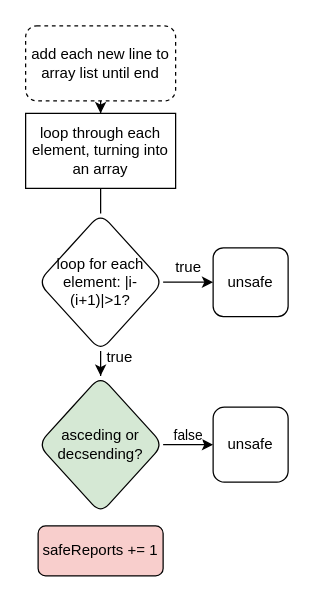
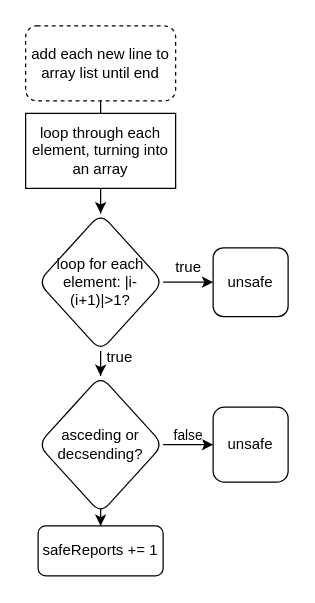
- <mxCell id="2" value="" style="edgeStyle=orthogonalEdgeStyle;rounded=0;orthogonalLoop=1;jettySize=auto;html=1;" edge="1" parent="1" source="3" target="5"><mxGeometry relative="1" as="geometry" /></mxCell>
+ <mxCell id="2" value="" style="edgeStyle=orthogonalEdgeStyle;rounded=0;orthogonalLoop=1;jettySize=auto;html=1;endArrow=none;" edge="1" parent="1" source="3" target="5"><mxGeometry relative="1" as="geometry" /></mxCell>
- <mxCell id="4" value="" style="edgeStyle=orthogonalEdgeStyle;rounded=0;orthogonalLoop=1;jettySize=auto;html=1;endArrow=none;" edge="1" parent="1" source="5" target="8"><mxGeometry relative="1" as="geometry" /></mxCell>
+ <mxCell id="4" value="" style="edgeStyle=orthogonalEdgeStyle;rounded=0;orthogonalLoop=1;jettySize=auto;html=1;" edge="1" parent="1" source="5" target="8"><mxGeometry relative="1" as="geometry" /></mxCell>
- <mxCell id="14" value="asceding or decsending?" style="rhombus;whiteSpace=wrap;html=1;rounded=1;fillColor=#d5e8d4;" vertex="1" parent="1"><mxGeometry x="30" y="300" width="100" height="110" as="geometry" /></mxCell>
+ <mxCell id="14" value="asceding or decsending?" style="rhombus;whiteSpace=wrap;html=1;rounded=1;" vertex="1" parent="1"><mxGeometry x="30" y="300" width="100" height="110" as="geometry" /></mxCell>
+ <mxCell id="13" value="" style="edgeStyle=orthogonalEdgeStyle;rounded=0;orthogonalLoop=1;jettySize=auto;html=1;" edge="1" parent="1" source="14" target="17"><mxGeometry relative="1" as="geometry" /></mxCell>
- <mxCell id="17" value="safeReports += 1" style="whiteSpace=wrap;html=1;rounded=1;fillColor=#f8cecc;" vertex="1" parent="1"><mxGeometry x="30" y="420" width="100" height="40" as="geometry" /></mxCell>
+ <mxCell id="17" value="safeReports += 1" style="whiteSpace=wrap;html=1;rounded=1;" vertex="1" parent="1"><mxGeometry x="30" y="420" width="100" height="40" as="geometry" /></mxCell>
